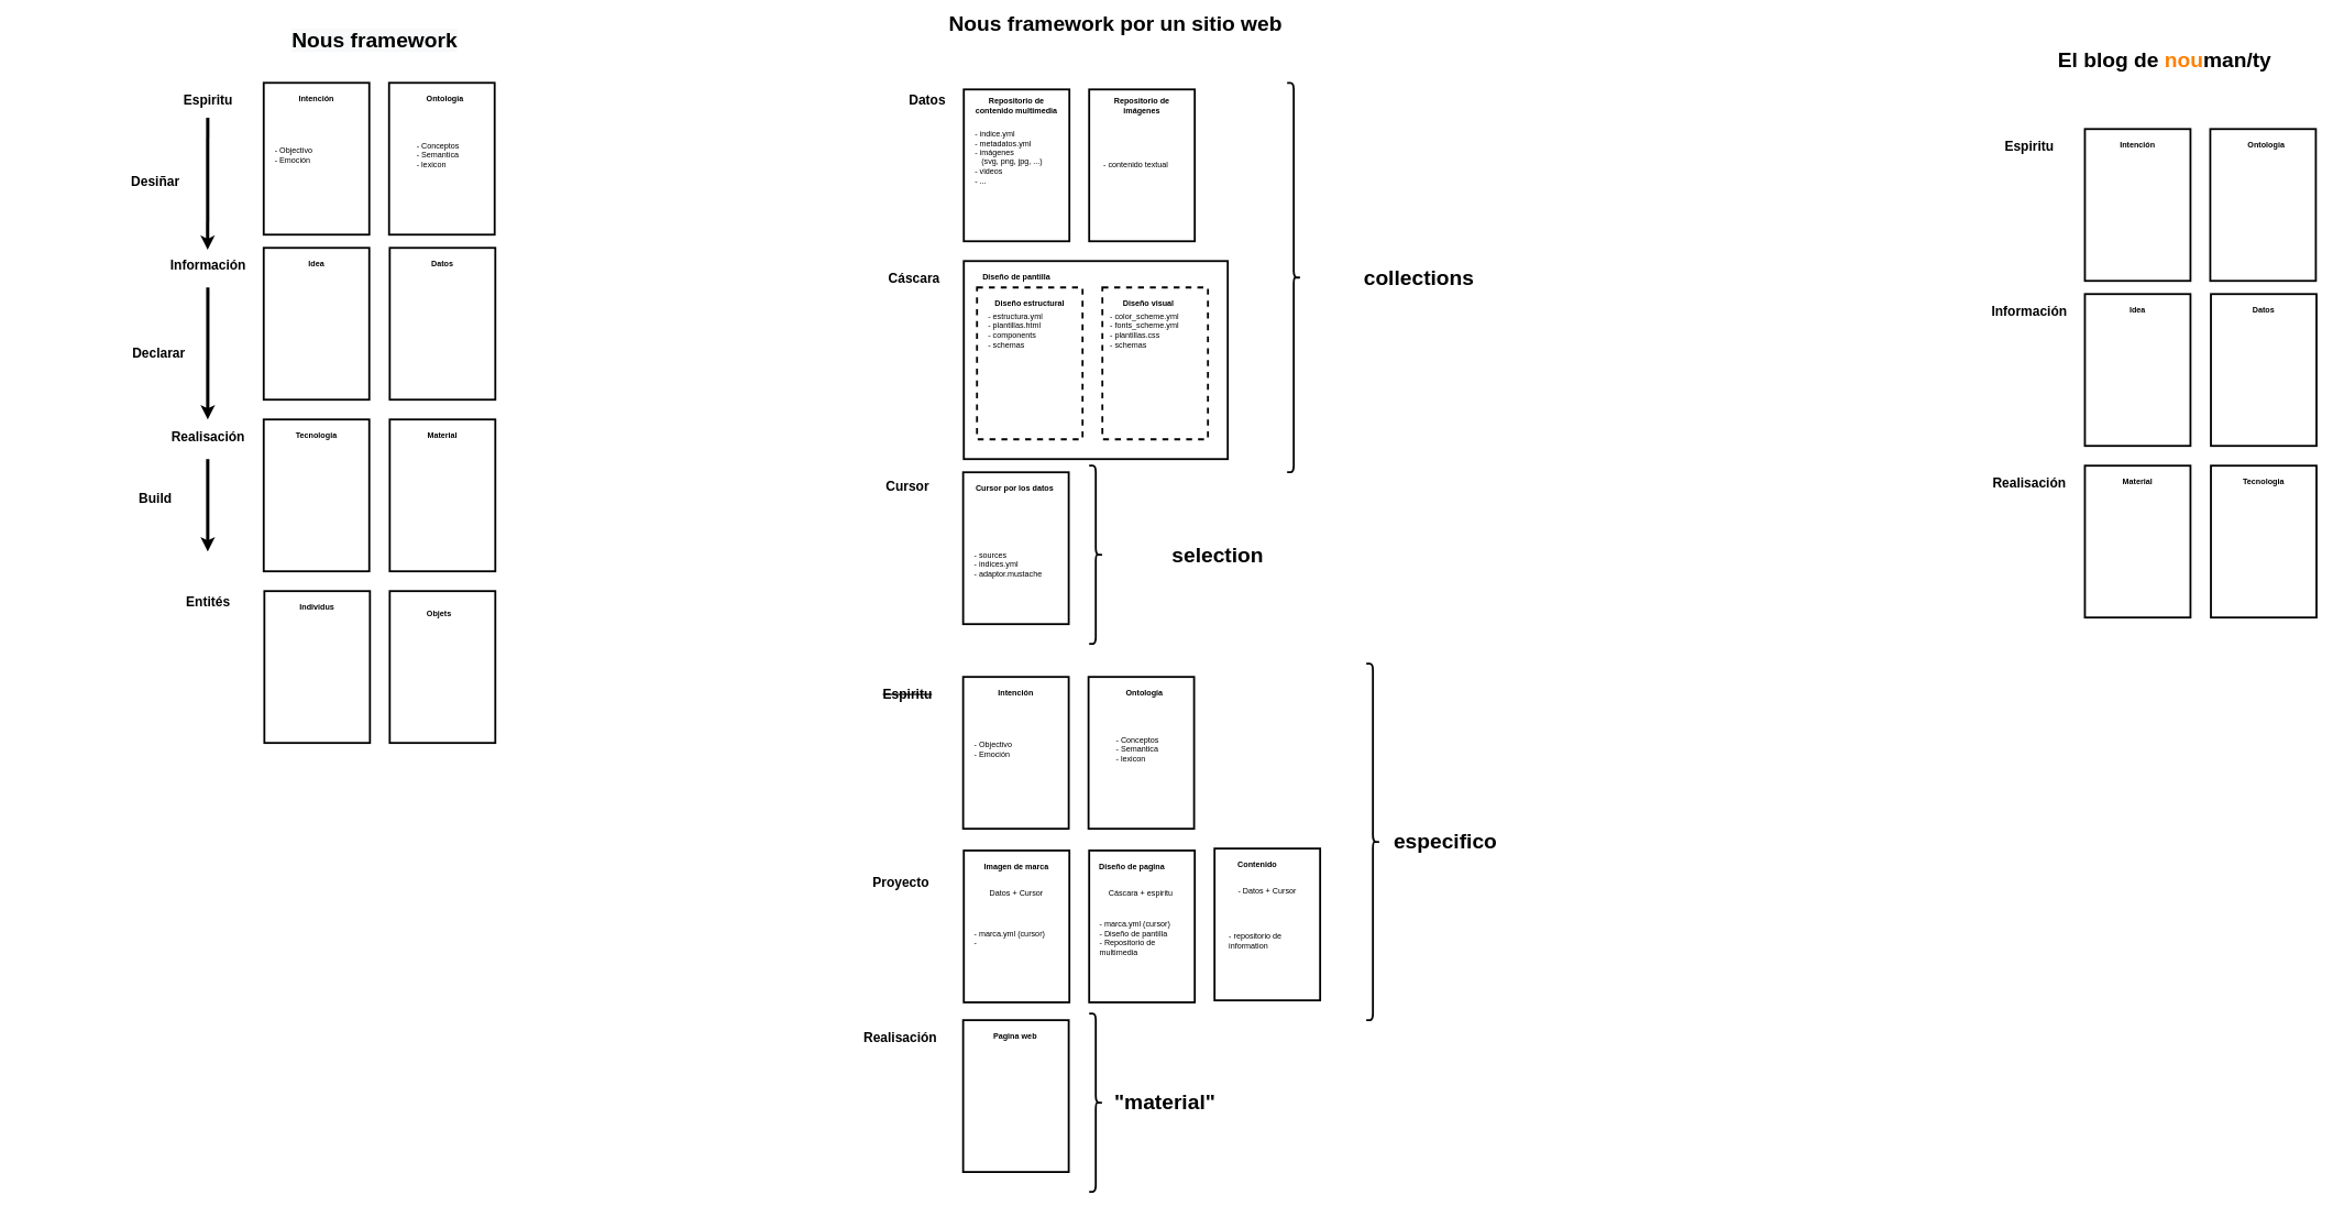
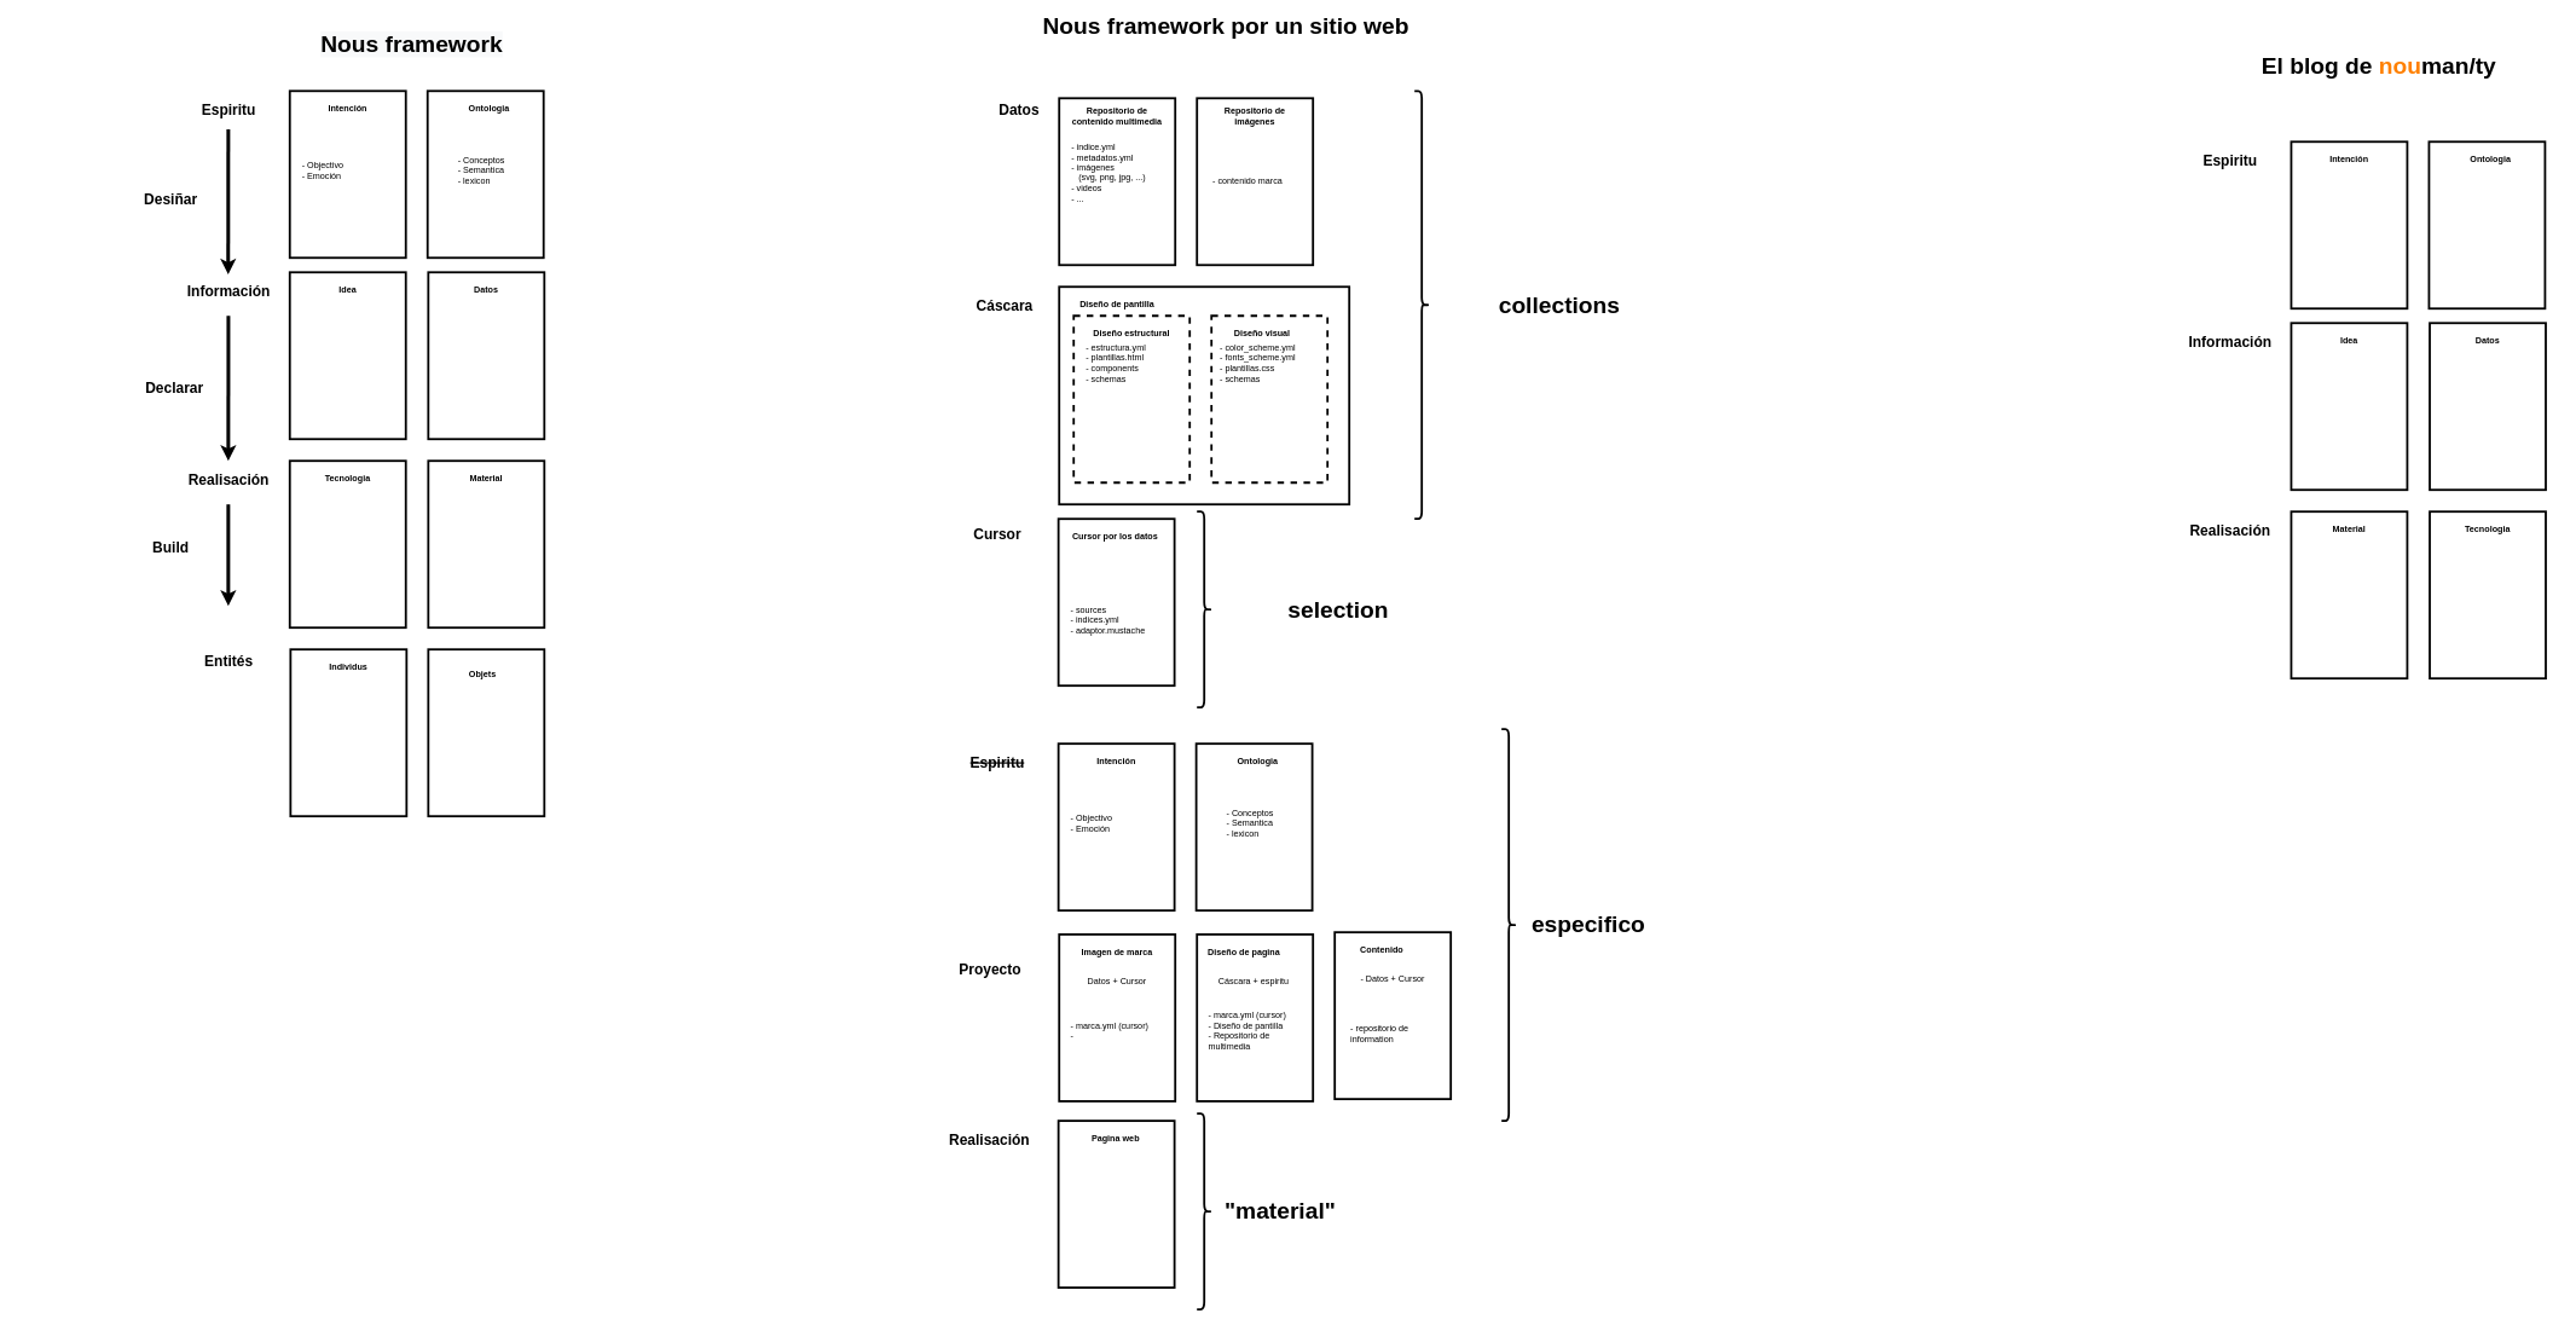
- <mxCell id="21" value="- &lt;span style=&quot;background-color: initial;&quot;&gt;contenido textual&lt;br&gt;&lt;/span&gt;" style="text;html=1;strokeColor=none;fillColor=none;align=left;verticalAlign=middle;whiteSpace=wrap;rounded=0;" vertex="1" parent="13"><mxGeometry x="400" y="55" width="130" height="120" as="geometry" /></mxCell>
+ <mxCell id="21" value="- &lt;span style=&quot;background-color: initial;&quot;&gt;contenido marca&lt;br&gt;&lt;/span&gt;" style="text;html=1;strokeColor=none;fillColor=none;align=left;verticalAlign=middle;whiteSpace=wrap;rounded=0;" vertex="1" parent="13"><mxGeometry x="400" y="55" width="130" height="120" as="geometry" /></mxCell>
